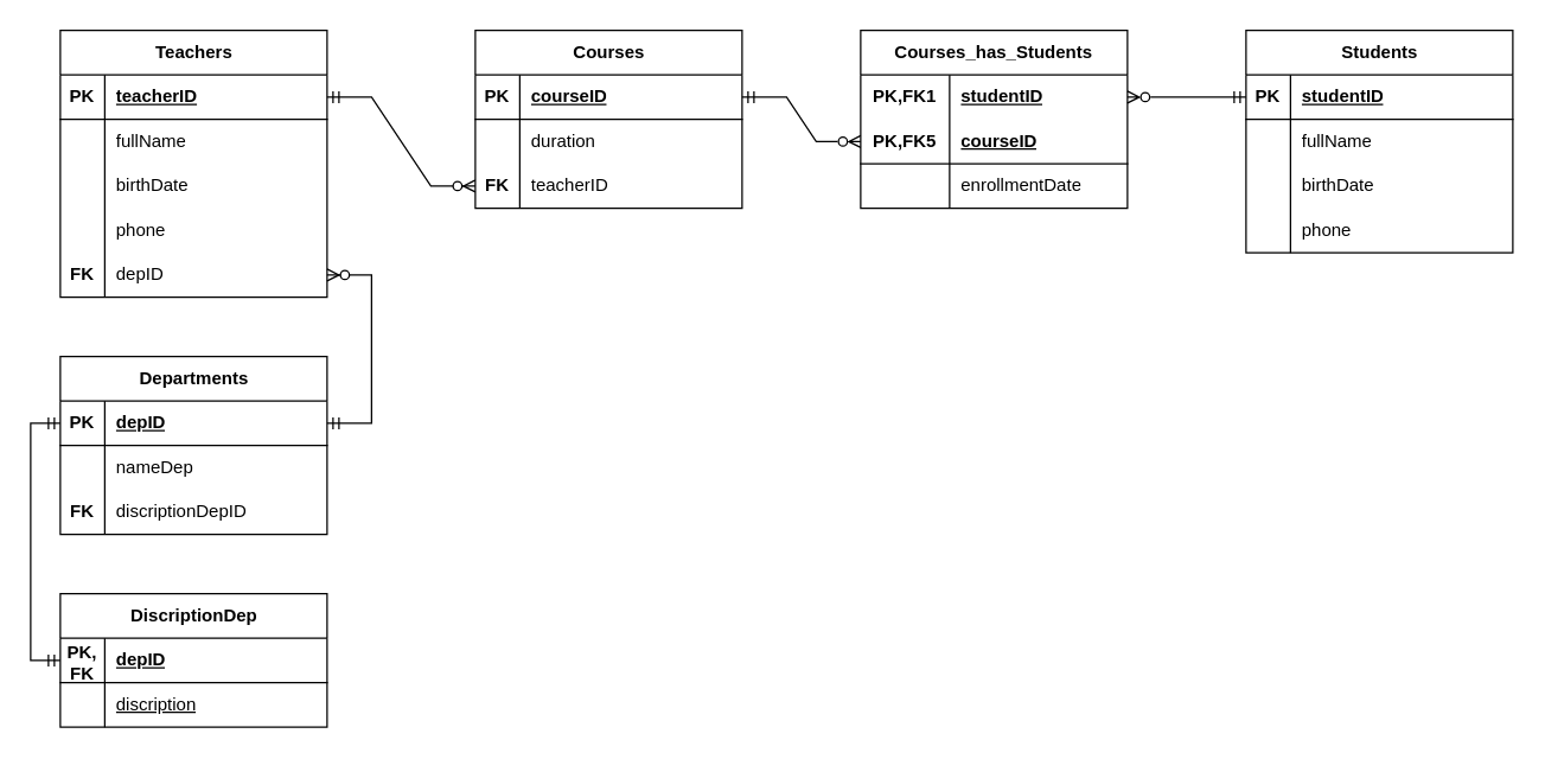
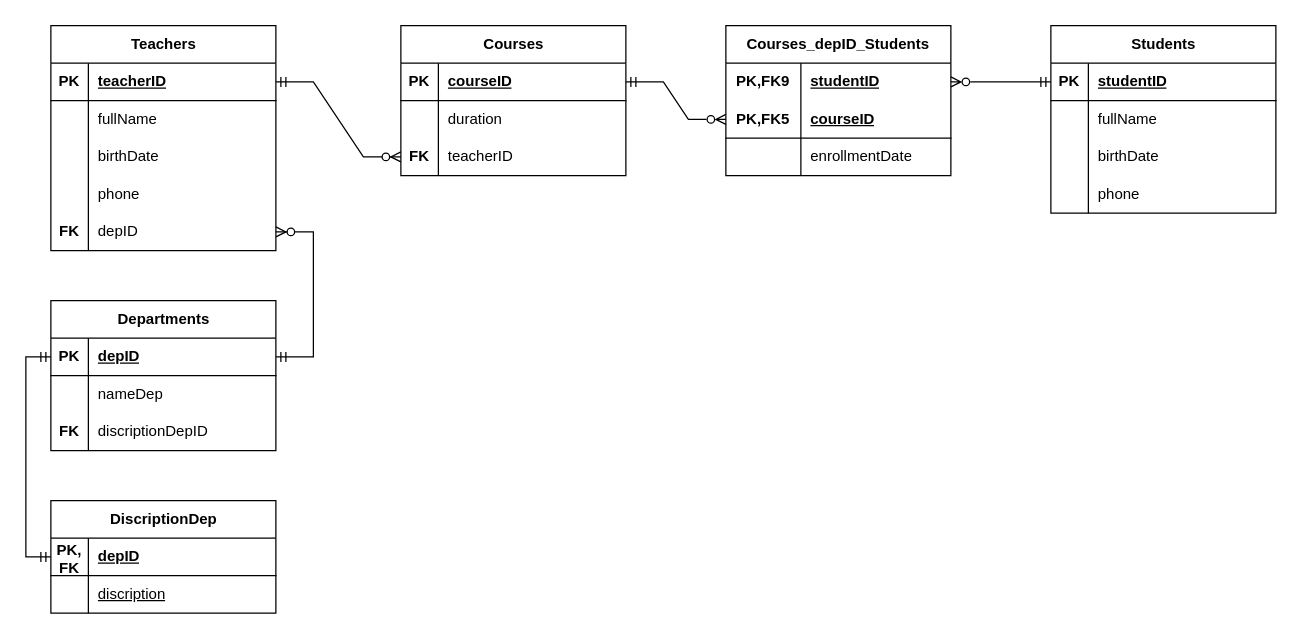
- <mxCell id="41" value="&lt;span style=&quot;text-wrap: nowrap;&quot;&gt;Courses_has_Students&lt;/span&gt;" style="shape=table;startSize=30;container=1;collapsible=1;childLayout=tableLayout;fixedRows=1;rowLines=0;fontStyle=1;align=center;resizeLast=1;html=1;whiteSpace=wrap;" parent="1" vertex="1"><mxGeometry x="580" y="20" width="180" height="120" as="geometry" /></mxCell>
+ <mxCell id="41" value="&lt;span style=&quot;text-wrap: nowrap;&quot;&gt;Courses_depID_Students&lt;/span&gt;" style="shape=table;startSize=30;container=1;collapsible=1;childLayout=tableLayout;fixedRows=1;rowLines=0;fontStyle=1;align=center;resizeLast=1;html=1;whiteSpace=wrap;" parent="1" vertex="1"><mxGeometry x="580" y="20" width="180" height="120" as="geometry" /></mxCell>
- <mxCell id="43" value="PK,FK1" style="shape=partialRectangle;connectable=0;fillColor=none;top=0;left=0;bottom=0;right=0;fontStyle=1;overflow=hidden;html=1;whiteSpace=wrap;" parent="42" vertex="1"><mxGeometry width="60" height="30" as="geometry"><mxRectangle width="60" height="30" as="alternateBounds" /></mxGeometry></mxCell>
+ <mxCell id="43" value="PK,FK9" style="shape=partialRectangle;connectable=0;fillColor=none;top=0;left=0;bottom=0;right=0;fontStyle=1;overflow=hidden;html=1;whiteSpace=wrap;" parent="42" vertex="1"><mxGeometry width="60" height="30" as="geometry"><mxRectangle width="60" height="30" as="alternateBounds" /></mxGeometry></mxCell>
